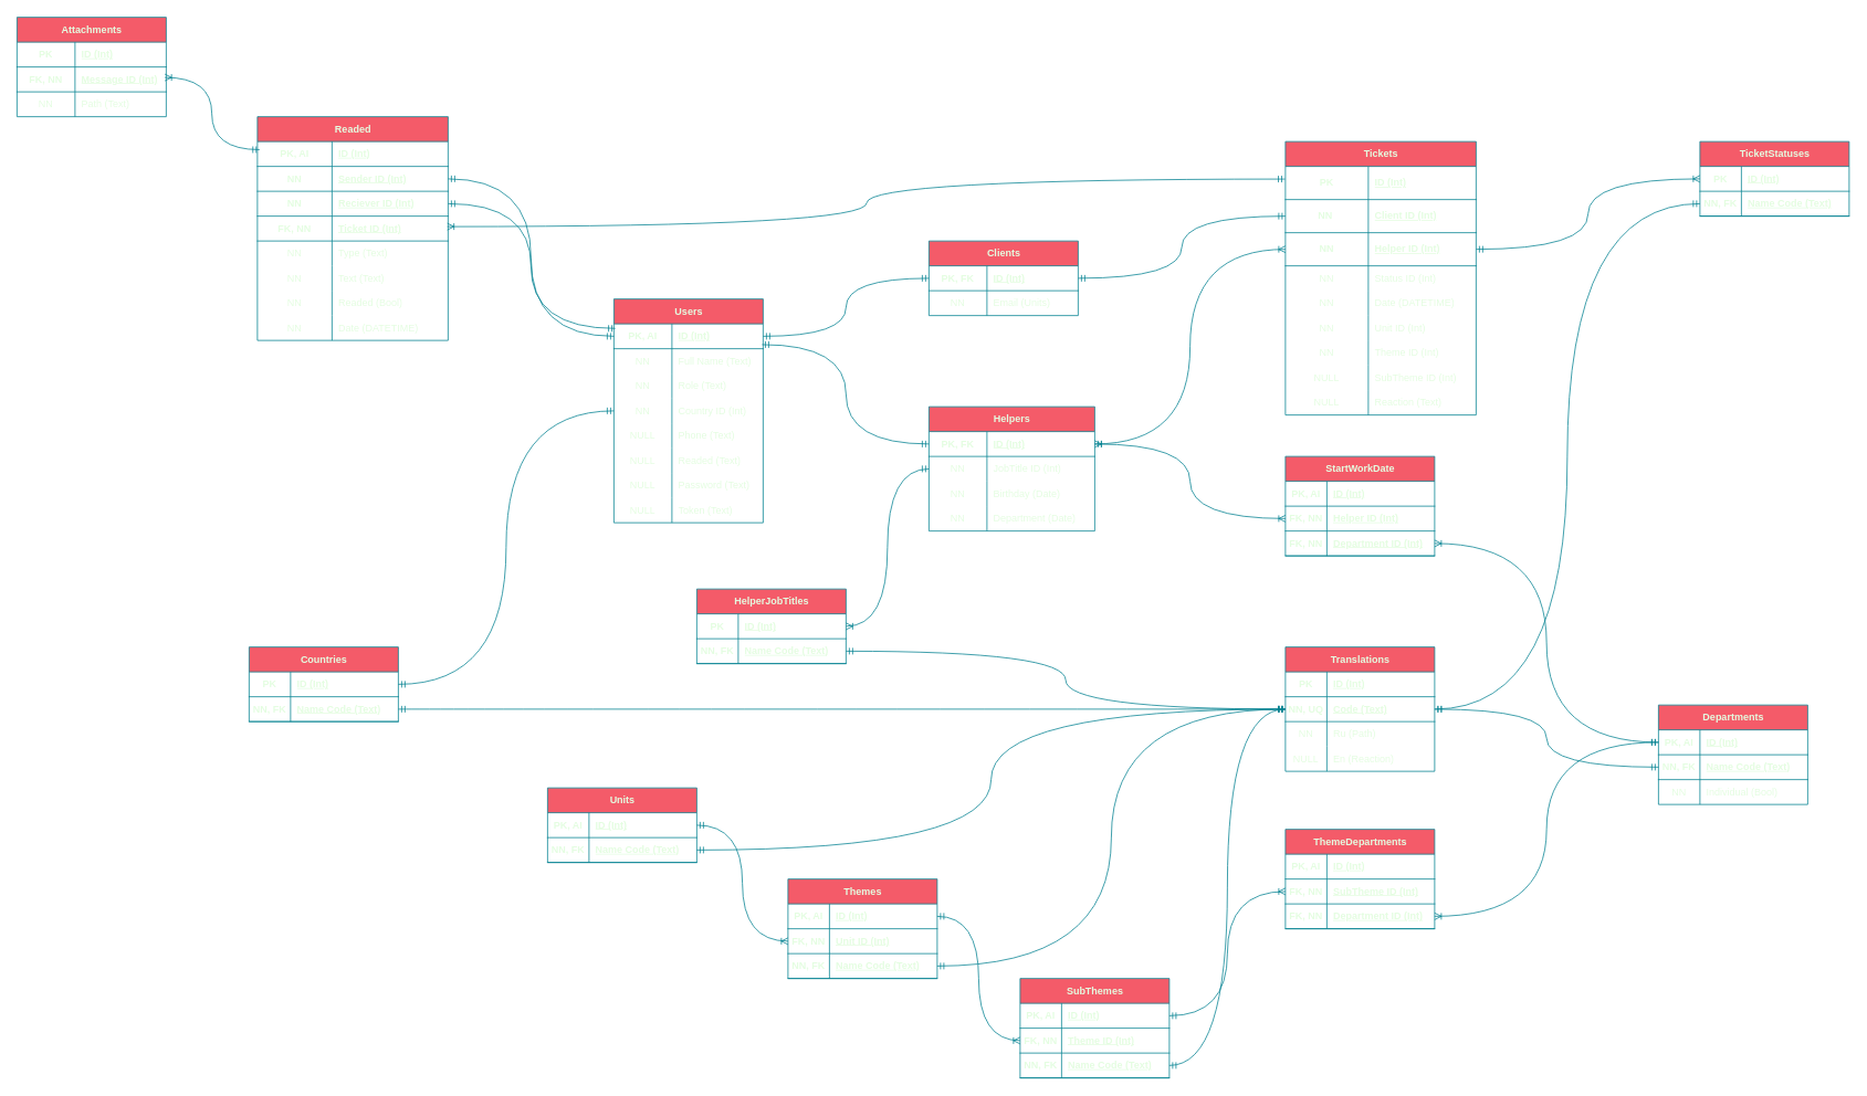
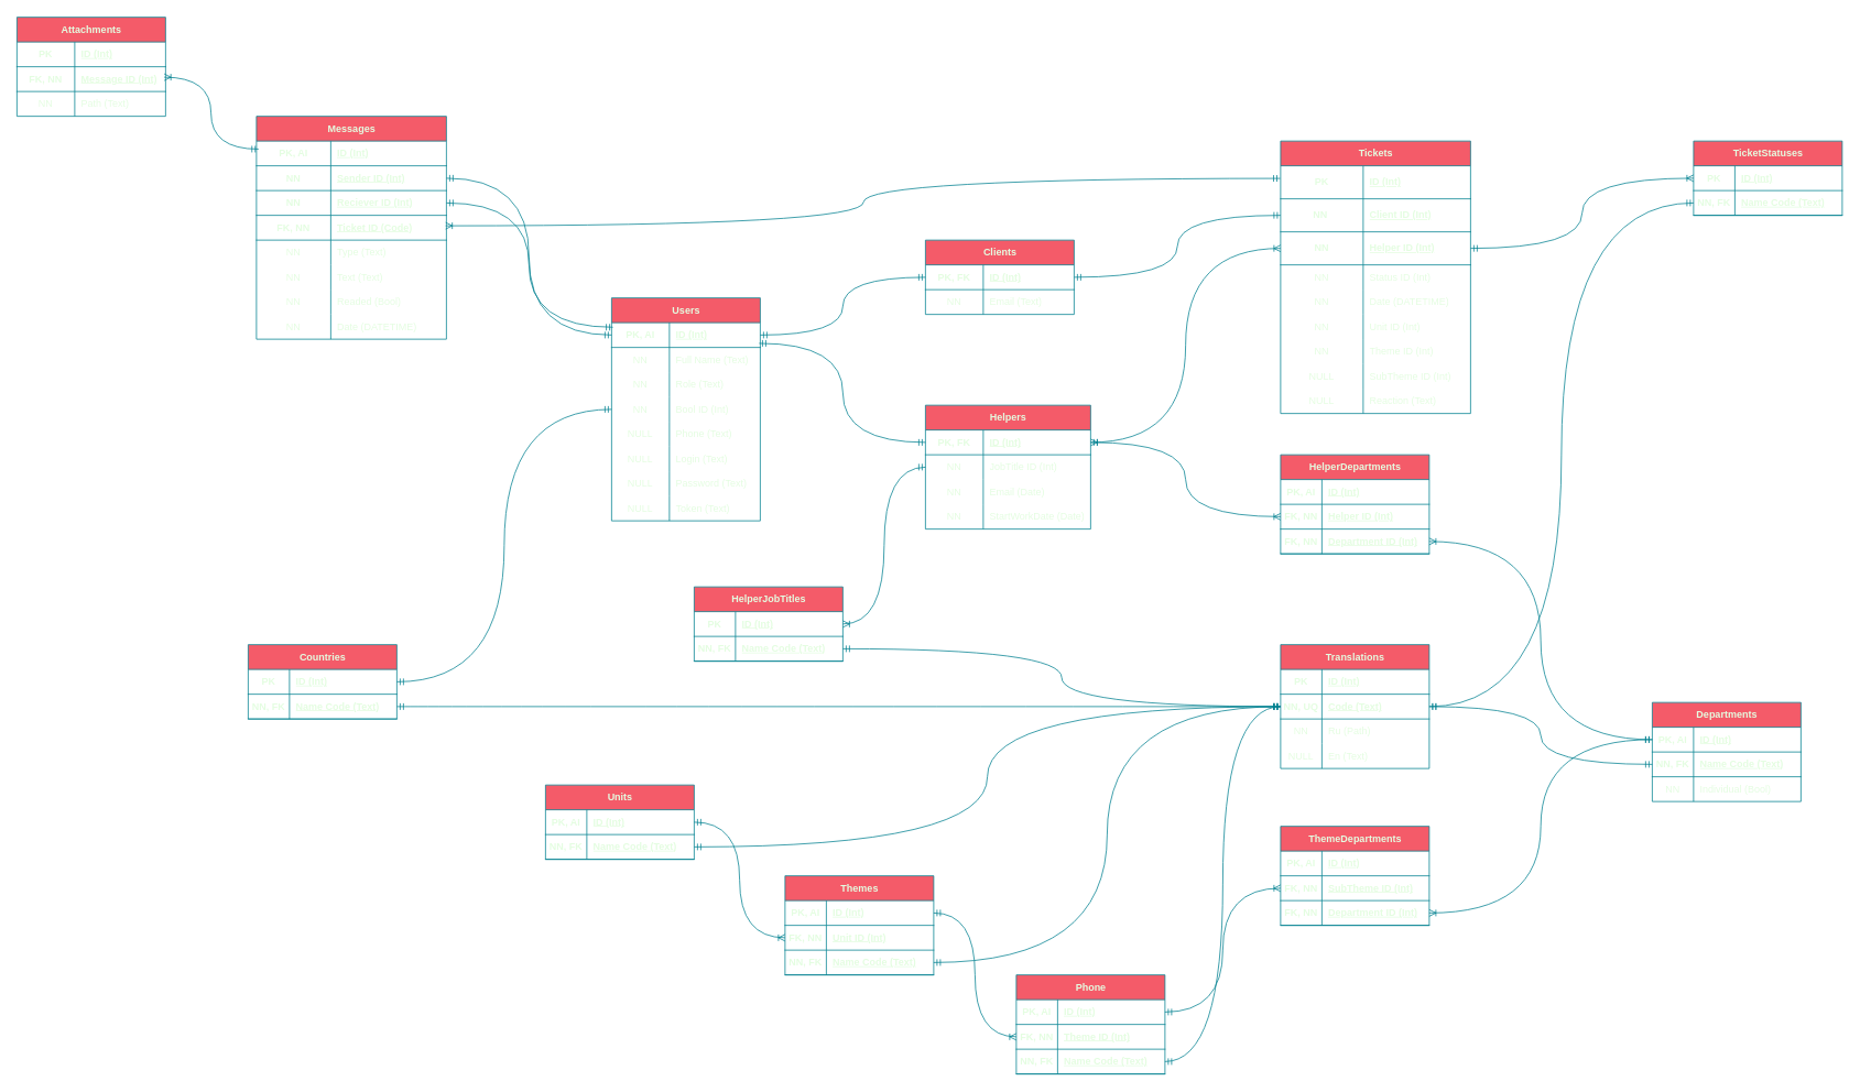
- <mxCell id="31" value="Readed" style="shape=table;startSize=30;container=1;collapsible=1;childLayout=tableLayout;fixedRows=1;rowLines=0;fontStyle=1;align=center;resizeLast=1;html=1;strokeColor=#028090;fontColor=#E4FDE1;fillColor=#F45B69;labelBackgroundColor=none;" parent="1" vertex="1"><mxGeometry x="310" y="140" width="230" height="270" as="geometry" /></mxCell>
+ <mxCell id="31" value="Messages" style="shape=table;startSize=30;container=1;collapsible=1;childLayout=tableLayout;fixedRows=1;rowLines=0;fontStyle=1;align=center;resizeLast=1;html=1;strokeColor=#028090;fontColor=#E4FDE1;fillColor=#F45B69;labelBackgroundColor=none;" parent="1" vertex="1"><mxGeometry x="310" y="140" width="230" height="270" as="geometry" /></mxCell>
- <mxCell id="43" value="Ticket ID (Int)" style="shape=partialRectangle;connectable=0;fillColor=none;top=0;left=0;bottom=0;right=0;align=left;spacingLeft=6;fontStyle=5;overflow=hidden;whiteSpace=wrap;html=1;strokeColor=#028090;fontColor=#E4FDE1;labelBackgroundColor=none;" parent="41" vertex="1"><mxGeometry x="90" width="140" height="30" as="geometry"><mxRectangle width="140" height="30" as="alternateBounds" /></mxGeometry></mxCell>
+ <mxCell id="43" value="Ticket ID (Code)" style="shape=partialRectangle;connectable=0;fillColor=none;top=0;left=0;bottom=0;right=0;align=left;spacingLeft=6;fontStyle=5;overflow=hidden;whiteSpace=wrap;html=1;strokeColor=#028090;fontColor=#E4FDE1;labelBackgroundColor=none;" parent="41" vertex="1"><mxGeometry x="90" width="140" height="30" as="geometry"><mxRectangle width="140" height="30" as="alternateBounds" /></mxGeometry></mxCell>
- <mxCell id="100" value="Email (Units)" style="shape=partialRectangle;connectable=0;fillColor=none;top=0;left=0;bottom=0;right=0;align=left;spacingLeft=6;overflow=hidden;whiteSpace=wrap;html=1;strokeColor=#028090;fontColor=#E4FDE1;labelBackgroundColor=none;" parent="98" vertex="1"><mxGeometry x="70" width="110" height="30" as="geometry"><mxRectangle width="110" height="30" as="alternateBounds" /></mxGeometry></mxCell>
+ <mxCell id="100" value="Email (Text)" style="shape=partialRectangle;connectable=0;fillColor=none;top=0;left=0;bottom=0;right=0;align=left;spacingLeft=6;overflow=hidden;whiteSpace=wrap;html=1;strokeColor=#028090;fontColor=#E4FDE1;labelBackgroundColor=none;" parent="98" vertex="1"><mxGeometry x="70" width="110" height="30" as="geometry"><mxRectangle width="110" height="30" as="alternateBounds" /></mxGeometry></mxCell>
- <mxCell id="68" value="Country ID (Int)" style="shape=partialRectangle;connectable=0;fillColor=none;top=0;left=0;bottom=0;right=0;align=left;spacingLeft=6;overflow=hidden;whiteSpace=wrap;html=1;strokeColor=#028090;fontColor=#E4FDE1;labelBackgroundColor=none;" parent="66" vertex="1"><mxGeometry x="70" width="110" height="30" as="geometry"><mxRectangle width="110" height="30" as="alternateBounds" /></mxGeometry></mxCell>
+ <mxCell id="68" value="Bool ID (Int)" style="shape=partialRectangle;connectable=0;fillColor=none;top=0;left=0;bottom=0;right=0;align=left;spacingLeft=6;overflow=hidden;whiteSpace=wrap;html=1;strokeColor=#028090;fontColor=#E4FDE1;labelBackgroundColor=none;" parent="66" vertex="1"><mxGeometry x="70" width="110" height="30" as="geometry"><mxRectangle width="110" height="30" as="alternateBounds" /></mxGeometry></mxCell>
- <mxCell id="74" value="Readed (Text)" style="shape=partialRectangle;connectable=0;fillColor=none;top=0;left=0;bottom=0;right=0;align=left;spacingLeft=6;overflow=hidden;whiteSpace=wrap;html=1;strokeColor=#028090;fontColor=#E4FDE1;labelBackgroundColor=none;" parent="72" vertex="1"><mxGeometry x="70" width="110" height="30" as="geometry"><mxRectangle width="110" height="30" as="alternateBounds" /></mxGeometry></mxCell>
+ <mxCell id="74" value="Login (Text)" style="shape=partialRectangle;connectable=0;fillColor=none;top=0;left=0;bottom=0;right=0;align=left;spacingLeft=6;overflow=hidden;whiteSpace=wrap;html=1;strokeColor=#028090;fontColor=#E4FDE1;labelBackgroundColor=none;" parent="72" vertex="1"><mxGeometry x="70" width="110" height="30" as="geometry"><mxRectangle width="110" height="30" as="alternateBounds" /></mxGeometry></mxCell>
- <mxCell id="141" value="StartWorkDate" style="shape=table;startSize=30;container=1;collapsible=1;childLayout=tableLayout;fixedRows=1;rowLines=0;fontStyle=1;align=center;resizeLast=1;html=1;labelBackgroundColor=none;fillColor=#F45B69;strokeColor=#028090;fontColor=#E4FDE1;" parent="1" vertex="1"><mxGeometry x="1550" y="550" width="180" height="120" as="geometry" /></mxCell>
+ <mxCell id="141" value="HelperDepartments" style="shape=table;startSize=30;container=1;collapsible=1;childLayout=tableLayout;fixedRows=1;rowLines=0;fontStyle=1;align=center;resizeLast=1;html=1;labelBackgroundColor=none;fillColor=#F45B69;strokeColor=#028090;fontColor=#E4FDE1;" parent="1" vertex="1"><mxGeometry x="1550" y="550" width="180" height="120" as="geometry" /></mxCell>
- <mxCell id="90" value="Birthday (Date)" style="shape=partialRectangle;connectable=0;fillColor=none;top=0;left=0;bottom=0;right=0;align=left;spacingLeft=6;overflow=hidden;whiteSpace=wrap;html=1;strokeColor=#028090;fontColor=#E4FDE1;labelBackgroundColor=none;" parent="88" vertex="1"><mxGeometry x="70" width="130" height="30" as="geometry"><mxRectangle width="130" height="30" as="alternateBounds" /></mxGeometry></mxCell>
+ <mxCell id="90" value="Email (Date)" style="shape=partialRectangle;connectable=0;fillColor=none;top=0;left=0;bottom=0;right=0;align=left;spacingLeft=6;overflow=hidden;whiteSpace=wrap;html=1;strokeColor=#028090;fontColor=#E4FDE1;labelBackgroundColor=none;" parent="88" vertex="1"><mxGeometry x="70" width="130" height="30" as="geometry"><mxRectangle width="130" height="30" as="alternateBounds" /></mxGeometry></mxCell>
- <mxCell id="93" value="Department (Date)" style="shape=partialRectangle;connectable=0;fillColor=none;top=0;left=0;bottom=0;right=0;align=left;spacingLeft=6;overflow=hidden;whiteSpace=wrap;html=1;strokeColor=#028090;fontColor=#E4FDE1;labelBackgroundColor=none;" parent="91" vertex="1"><mxGeometry x="70" width="130" height="30" as="geometry"><mxRectangle width="130" height="30" as="alternateBounds" /></mxGeometry></mxCell>
+ <mxCell id="93" value="StartWorkDate (Date)" style="shape=partialRectangle;connectable=0;fillColor=none;top=0;left=0;bottom=0;right=0;align=left;spacingLeft=6;overflow=hidden;whiteSpace=wrap;html=1;strokeColor=#028090;fontColor=#E4FDE1;labelBackgroundColor=none;" parent="91" vertex="1"><mxGeometry x="70" width="130" height="30" as="geometry"><mxRectangle width="130" height="30" as="alternateBounds" /></mxGeometry></mxCell>
- <mxCell id="130" value="En (Reaction)" style="shape=partialRectangle;connectable=0;fillColor=none;top=0;left=0;bottom=0;right=0;align=left;spacingLeft=6;overflow=hidden;whiteSpace=wrap;html=1;labelBackgroundColor=none;strokeColor=#028090;fontColor=#E4FDE1;" parent="128" vertex="1"><mxGeometry x="50" width="130" height="30" as="geometry"><mxRectangle width="130" height="30" as="alternateBounds" /></mxGeometry></mxCell>
+ <mxCell id="130" value="En (Text)" style="shape=partialRectangle;connectable=0;fillColor=none;top=0;left=0;bottom=0;right=0;align=left;spacingLeft=6;overflow=hidden;whiteSpace=wrap;html=1;labelBackgroundColor=none;strokeColor=#028090;fontColor=#E4FDE1;" parent="128" vertex="1"><mxGeometry x="50" width="130" height="30" as="geometry"><mxRectangle width="130" height="30" as="alternateBounds" /></mxGeometry></mxCell>
- <mxCell id="131" value="SubThemes" style="shape=table;startSize=30;container=1;collapsible=1;childLayout=tableLayout;fixedRows=1;rowLines=0;fontStyle=1;align=center;resizeLast=1;html=1;fillColor=#F45B69;strokeColor=#028090;fontColor=#E4FDE1;labelBackgroundColor=none;" parent="1" vertex="1"><mxGeometry x="1230" y="1180" width="180" height="120" as="geometry" /></mxCell>
+ <mxCell id="131" value="Phone" style="shape=table;startSize=30;container=1;collapsible=1;childLayout=tableLayout;fixedRows=1;rowLines=0;fontStyle=1;align=center;resizeLast=1;html=1;fillColor=#F45B69;strokeColor=#028090;fontColor=#E4FDE1;labelBackgroundColor=none;" parent="1" vertex="1"><mxGeometry x="1230" y="1180" width="180" height="120" as="geometry" /></mxCell>
